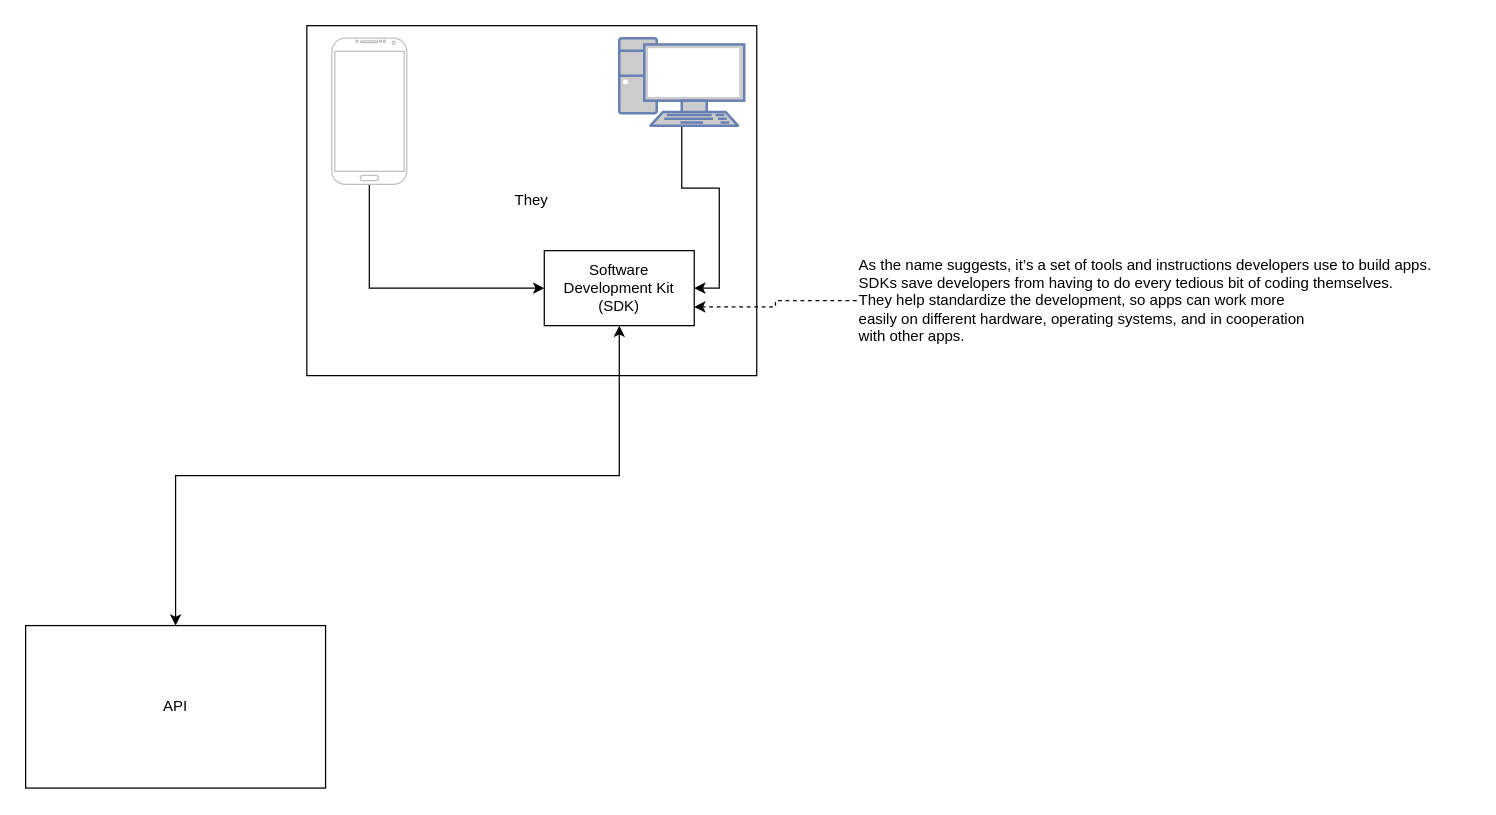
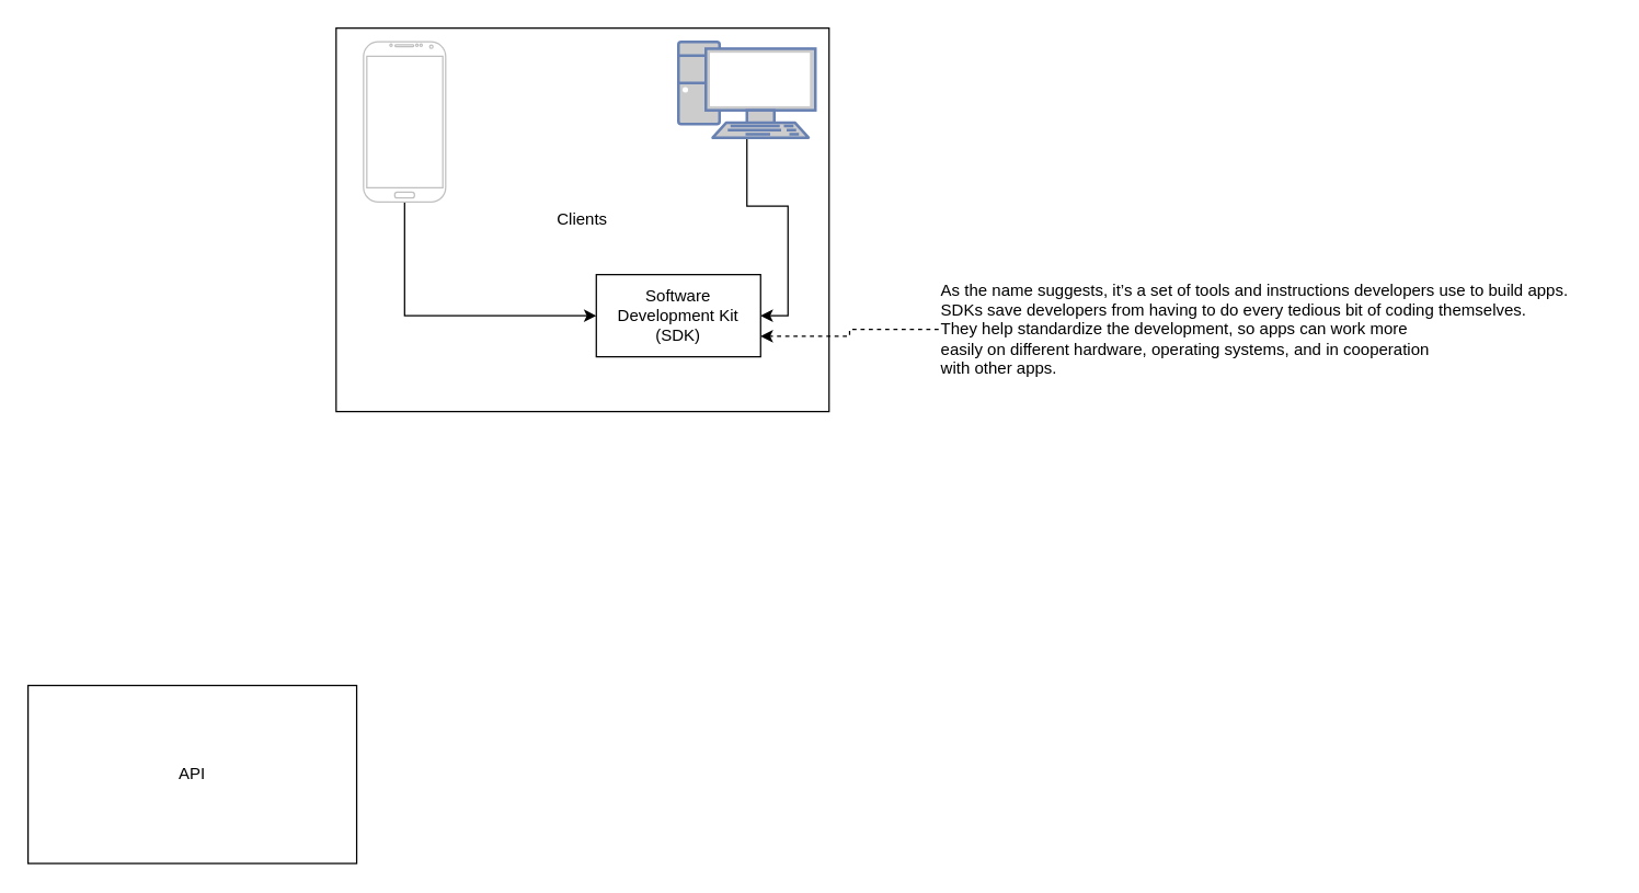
- <mxCell id="2" value="&lt;div&gt;They&lt;/div&gt;" style="rounded=0;whiteSpace=wrap;html=1;" vertex="1" parent="1"><mxGeometry x="245" y="20" width="360" height="280" as="geometry" /></mxCell>
+ <mxCell id="2" value="&lt;div&gt;Clients&lt;/div&gt;" style="rounded=0;whiteSpace=wrap;html=1;" vertex="1" parent="1"><mxGeometry x="245" y="20" width="360" height="280" as="geometry" /></mxCell>
- <mxCell id="7" style="edgeStyle=orthogonalEdgeStyle;rounded=0;orthogonalLoop=1;jettySize=auto;html=1;entryX=0.5;entryY=0;entryDx=0;entryDy=0;startArrow=classic;startFill=1;exitX=0.5;exitY=1;exitDx=0;exitDy=0;" edge="1" parent="1" source="9" target="8"><mxGeometry relative="1" as="geometry"><mxPoint x="359" y="268" as="sourcePoint" /></mxGeometry></mxCell>
